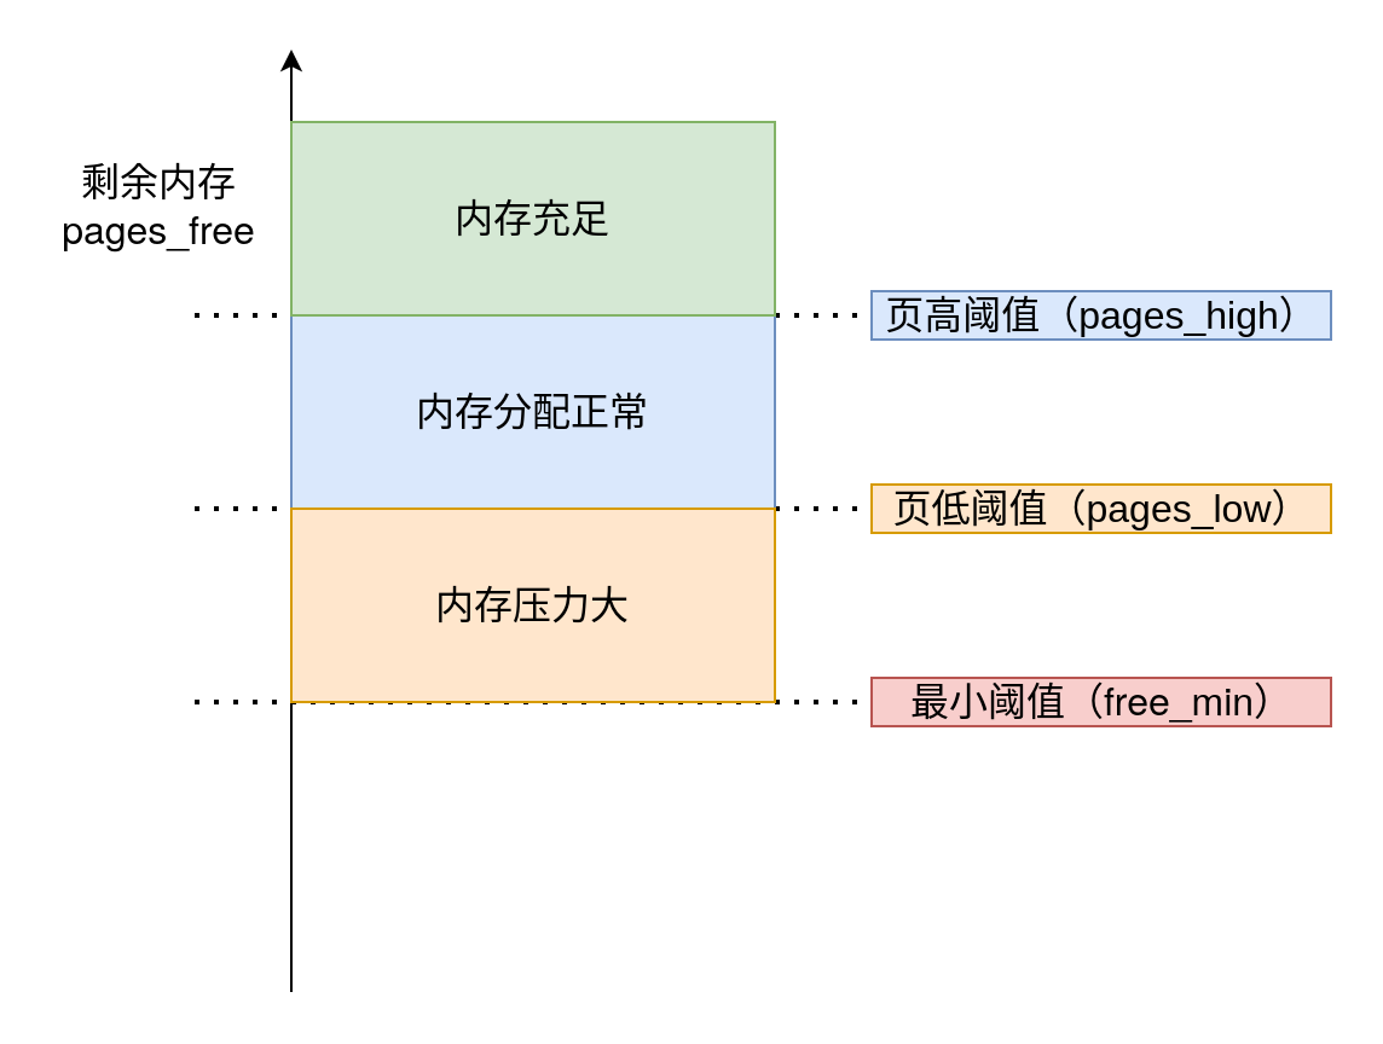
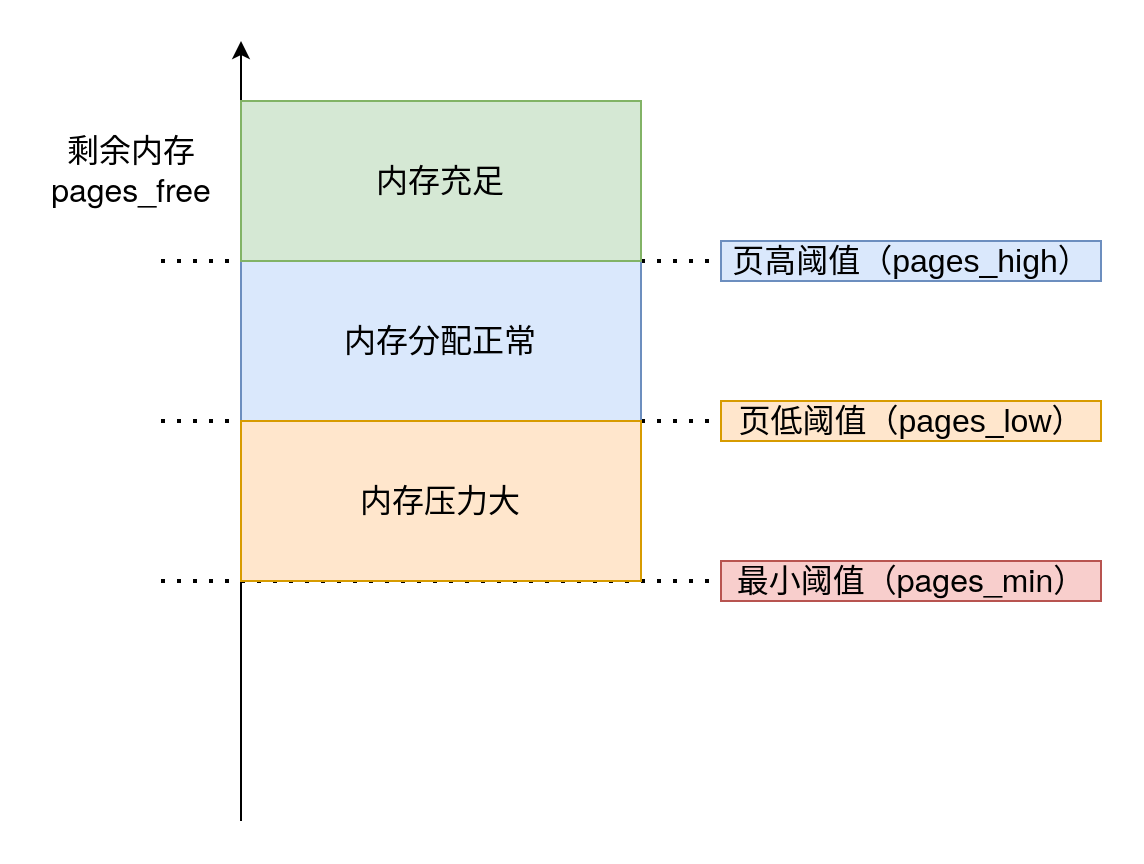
- <mxCell id="9" value="&lt;span style=&quot;caret-color: rgb(184, 191, 198); font-family: &amp;quot;Helvetica Neue&amp;quot;, Helvetica, Arial, sans-serif; orphans: 4; text-align: left; text-size-adjust: auto;&quot;&gt;最小阈值（free_min）&lt;/span&gt;" style="text;html=1;align=center;verticalAlign=middle;resizable=0;points=[];autosize=1;strokeColor=#b85450;fillColor=#f8cecc;fontSize=16;labelBackgroundColor=none;" vertex="1" parent="1"><mxGeometry x="360" y="280" width="190" height="20" as="geometry" /></mxCell>
+ <mxCell id="9" value="&lt;span style=&quot;caret-color: rgb(184, 191, 198); font-family: &amp;quot;Helvetica Neue&amp;quot;, Helvetica, Arial, sans-serif; orphans: 4; text-align: left; text-size-adjust: auto;&quot;&gt;最小阈值（pages_min）&lt;/span&gt;" style="text;html=1;align=center;verticalAlign=middle;resizable=0;points=[];autosize=1;strokeColor=#b85450;fillColor=#f8cecc;fontSize=16;labelBackgroundColor=none;" vertex="1" parent="1"><mxGeometry x="360" y="280" width="190" height="20" as="geometry" /></mxCell>
